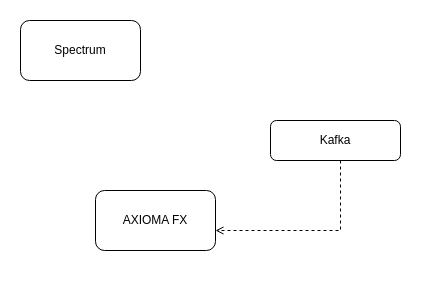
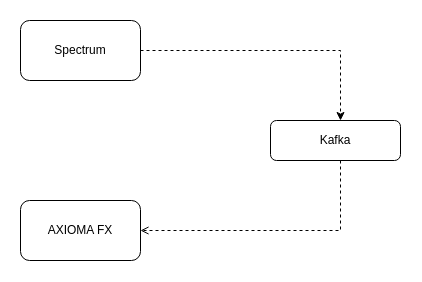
+ <mxCell id="2" value="" style="edgeStyle=orthogonalEdgeStyle;rounded=0;orthogonalLoop=1;jettySize=auto;html=1;dashed=1;" edge="1" parent="1" source="3" target="5"><mxGeometry relative="1" as="geometry"><Array as="points"><mxPoint x="340" y="50" /></Array></mxGeometry></mxCell>
- <mxCell id="6" value="AXIOMA FX" style="whiteSpace=wrap;html=1;rounded=1;" vertex="1" parent="1"><mxGeometry x="95" y="190" width="120" height="60" as="geometry" /></mxCell>
+ <mxCell id="6" value="AXIOMA FX" style="whiteSpace=wrap;html=1;rounded=1;" vertex="1" parent="1"><mxGeometry x="20" y="200" width="120" height="60" as="geometry" /></mxCell>
